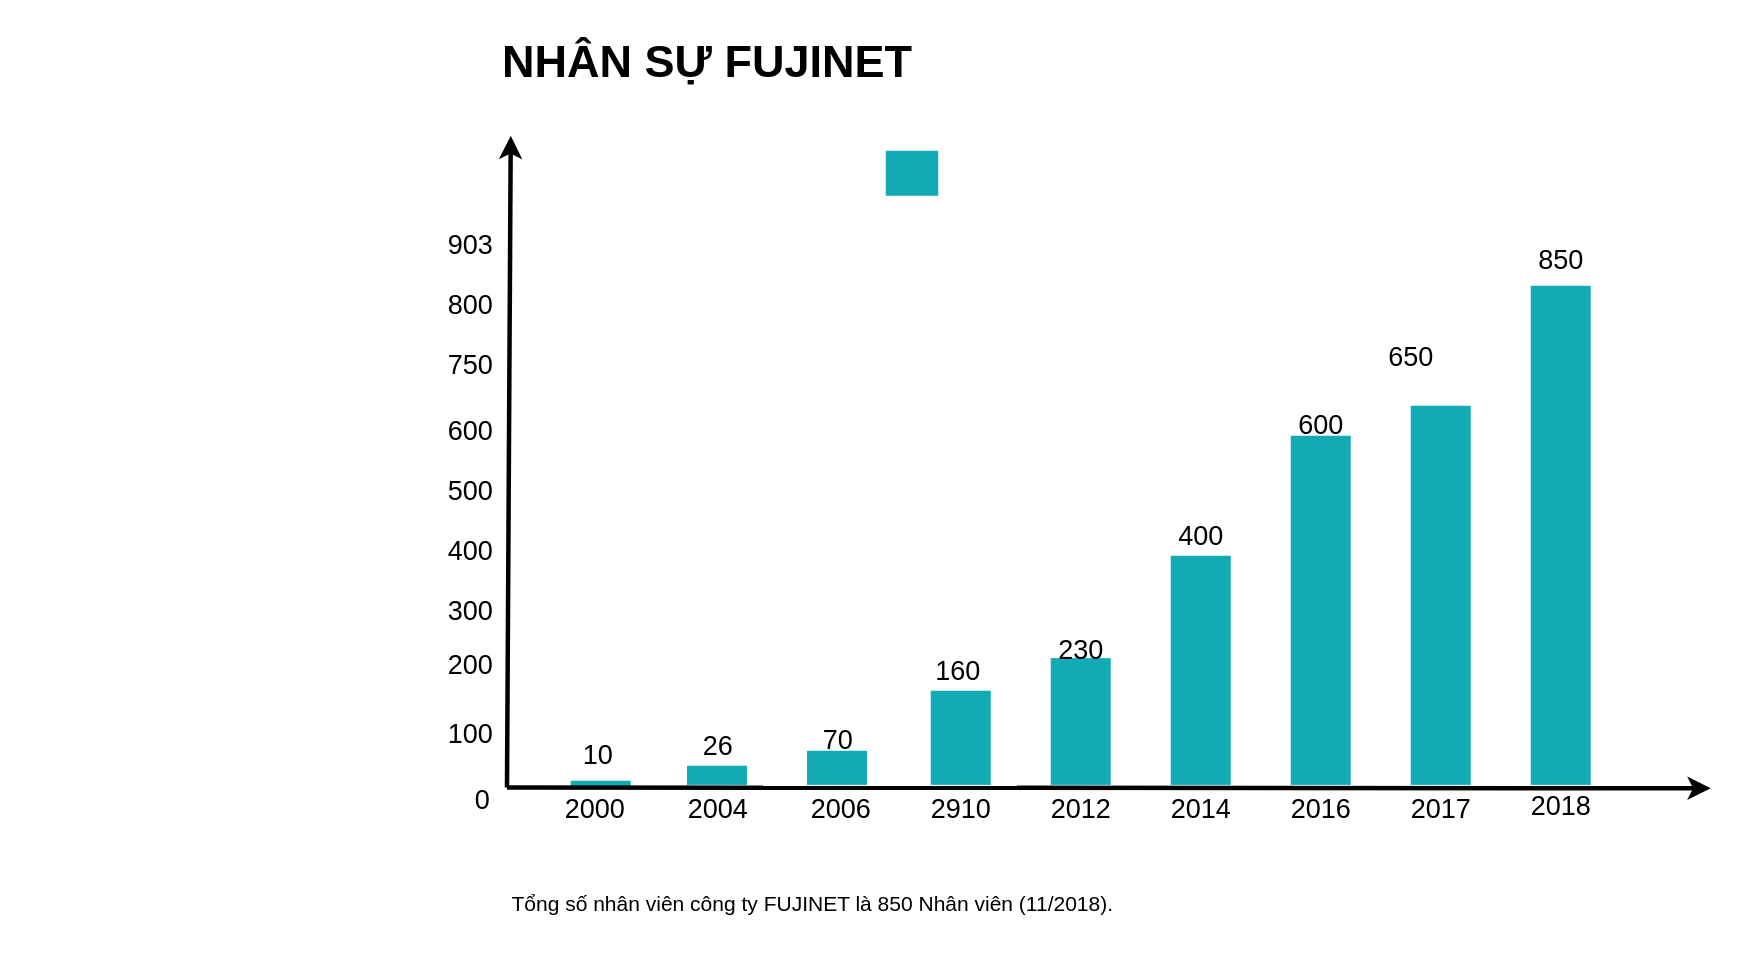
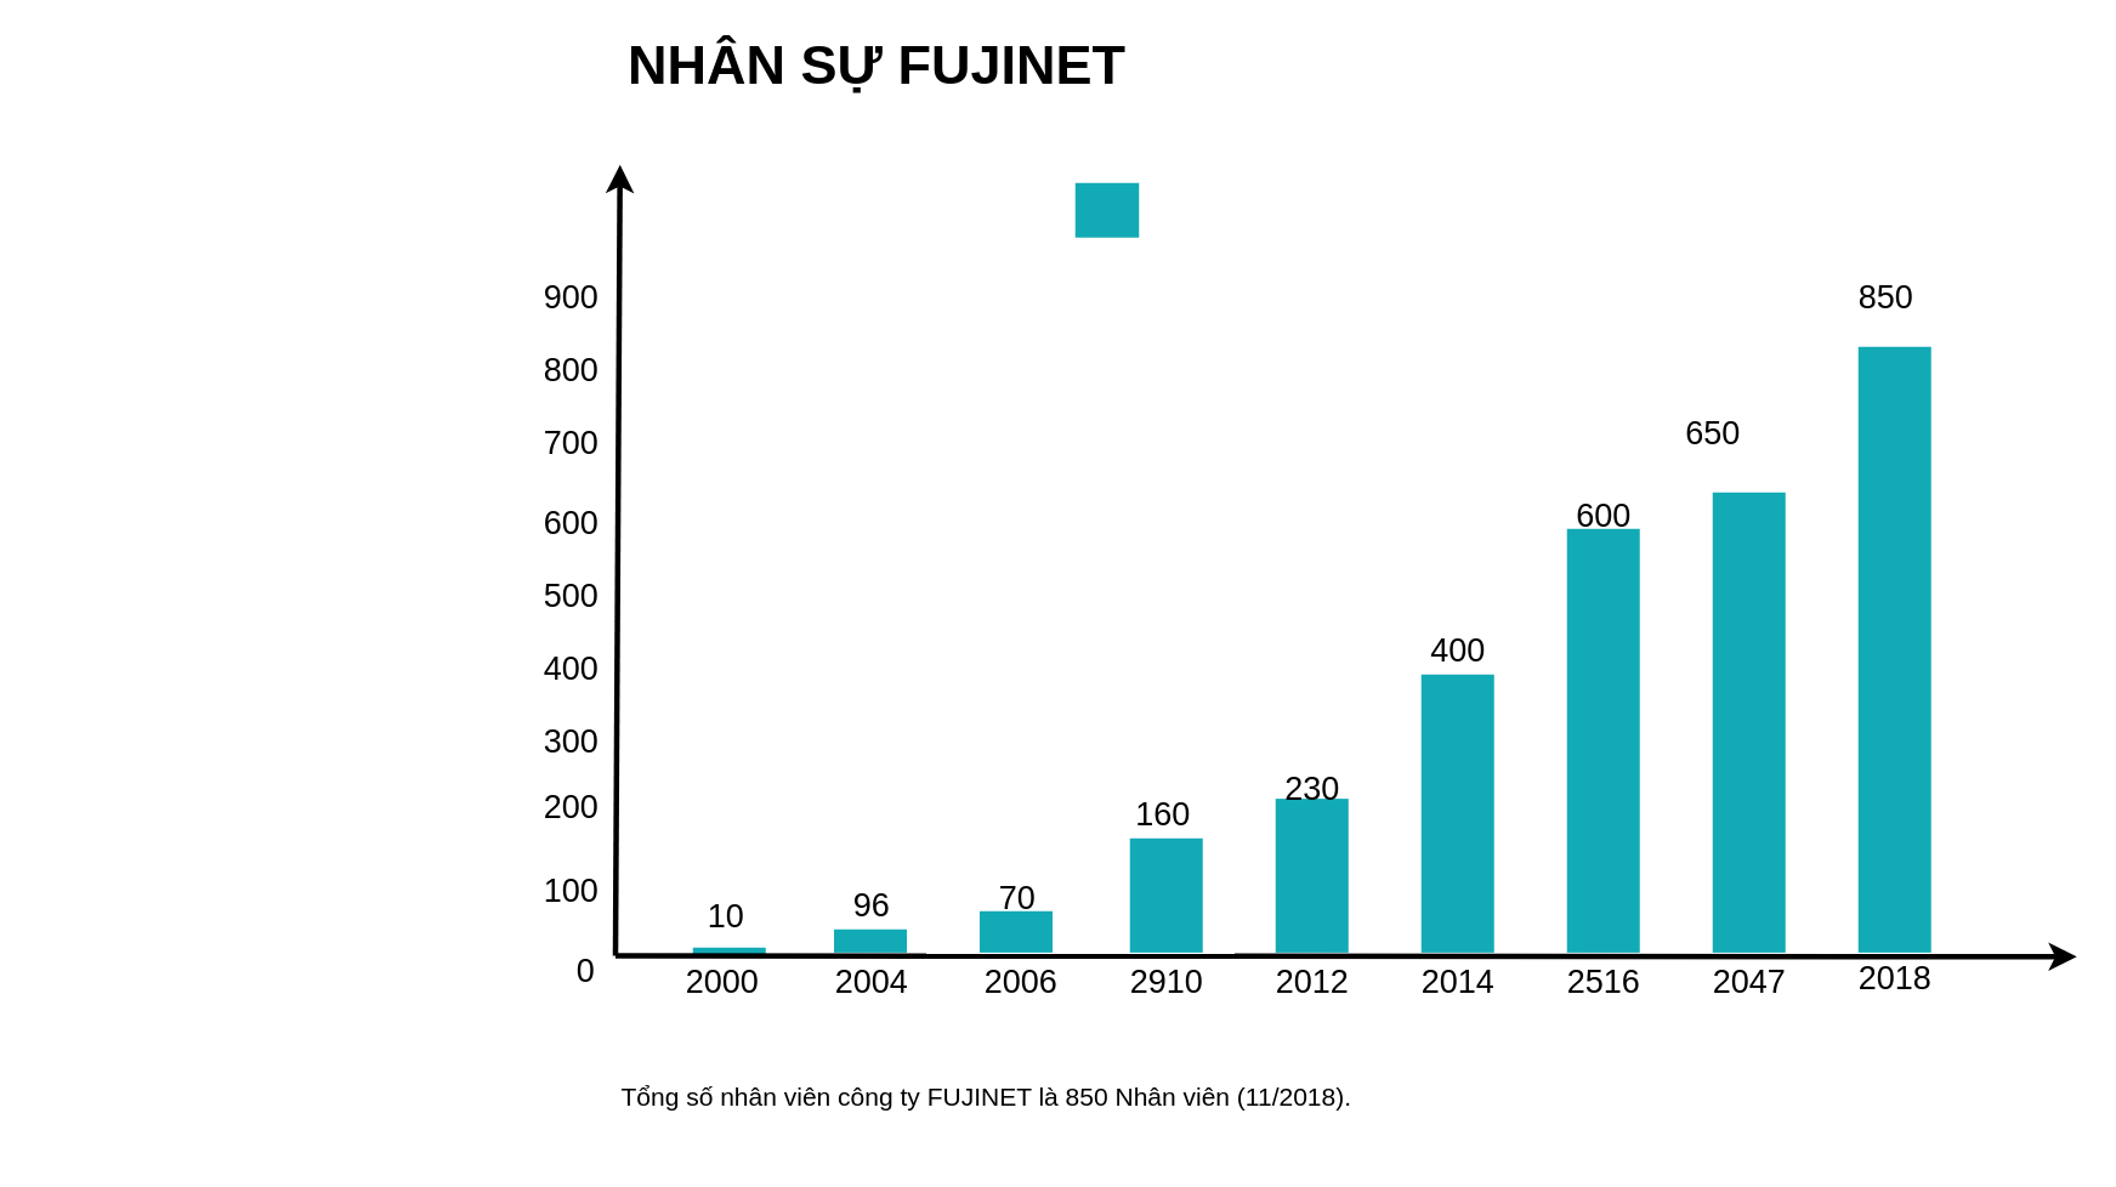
- <mxCell id="11" value="&amp;nbsp; &amp;nbsp; &amp;nbsp; &amp;nbsp; &amp;nbsp; &amp;nbsp;NHÂN SỰ FUJINET" style="text;spacingTop=-5;align=center;verticalAlign=middle;fontSize=30;fontStyle=1;html=1;points=[]" parent="1" vertex="1"><mxGeometry x="20" y="20" width="810" height="45" as="geometry" /></mxCell>
+ <mxCell id="11" value="&amp;nbsp; &amp;nbsp; &amp;nbsp; &amp;nbsp; &amp;nbsp; &amp;nbsp;NHÂN SỰ FUJINET" style="text;spacingTop=-5;align=center;verticalAlign=middle;fontSize=30;fontStyle=1;html=1;points=[]" parent="1" vertex="1"><mxGeometry x="30" y="15" width="810" height="45" as="geometry" /></mxCell>
- <mxCell id="20" value="903" style="text;spacingTop=-5;align=center;verticalAlign=middle;fontStyle=0;html=1;fontSize=18;points=[]" vertex="1" parent="1"><mxGeometry x="297.5" y="100" width="30" height="130.0" as="geometry" /></mxCell>
+ <mxCell id="20" value="900" style="text;spacingTop=-5;align=center;verticalAlign=middle;fontStyle=0;html=1;fontSize=18;points=[]" vertex="1" parent="1"><mxGeometry x="297.5" y="100" width="30" height="130.0" as="geometry" /></mxCell>
- <mxCell id="42" value="850" style="text;spacingTop=-5;align=center;verticalAlign=middle;fontStyle=0;html=1;fontSize=18;points=[];strokeColor=none;" vertex="1" parent="1"><mxGeometry x="980" y="160" width="120" height="30" as="geometry" /></mxCell>
+ <mxCell id="42" value="850" style="text;spacingTop=-5;align=center;verticalAlign=middle;fontStyle=0;html=1;fontSize=18;points=[];strokeColor=none;" vertex="1" parent="1"><mxGeometry x="975" y="150" width="120" height="30" as="geometry" /></mxCell>
- <mxCell id="17" value="750" style="text;spacingTop=-5;align=center;verticalAlign=middle;fontStyle=0;html=1;fontSize=18;points=[]" vertex="1" parent="1"><mxGeometry x="297.5" y="180" width="30" height="130.0" as="geometry" /></mxCell>
+ <mxCell id="17" value="700" style="text;spacingTop=-5;align=center;verticalAlign=middle;fontStyle=0;html=1;fontSize=18;points=[]" vertex="1" parent="1"><mxGeometry x="297.5" y="180" width="30" height="130.0" as="geometry" /></mxCell>
- <mxCell id="6" value="26" style="text;spacingTop=-5;align=center;verticalAlign=middle;fontStyle=0;html=1;fontSize=18;points=[];strokeColor=none;" parent="1" vertex="1"><mxGeometry x="417.5" y="484.5" width="120" height="30" as="geometry" /></mxCell>
+ <mxCell id="6" value="96" style="text;spacingTop=-5;align=center;verticalAlign=middle;fontStyle=0;html=1;fontSize=18;points=[];strokeColor=none;" parent="1" vertex="1"><mxGeometry x="417.5" y="484.5" width="120" height="30" as="geometry" /></mxCell>
- <mxCell id="38" value="2016" style="text;spacingTop=-5;align=center;verticalAlign=middle;fontStyle=0;html=1;fontSize=18;points=[];strokeColor=none;" vertex="1" parent="1"><mxGeometry x="820" y="526.5" width="120" height="30" as="geometry" /></mxCell>
+ <mxCell id="38" value="2516" style="text;spacingTop=-5;align=center;verticalAlign=middle;fontStyle=0;html=1;fontSize=18;points=[];strokeColor=none;" vertex="1" parent="1"><mxGeometry x="820" y="526.5" width="120" height="30" as="geometry" /></mxCell>
- <mxCell id="40" value="2017" style="text;spacingTop=-5;align=center;verticalAlign=middle;fontStyle=0;html=1;fontSize=18;points=[];strokeColor=none;" vertex="1" parent="1"><mxGeometry x="900" y="526.5" width="120" height="30" as="geometry" /></mxCell>
+ <mxCell id="40" value="2047" style="text;spacingTop=-5;align=center;verticalAlign=middle;fontStyle=0;html=1;fontSize=18;points=[];strokeColor=none;" vertex="1" parent="1"><mxGeometry x="900" y="526.5" width="120" height="30" as="geometry" /></mxCell>
